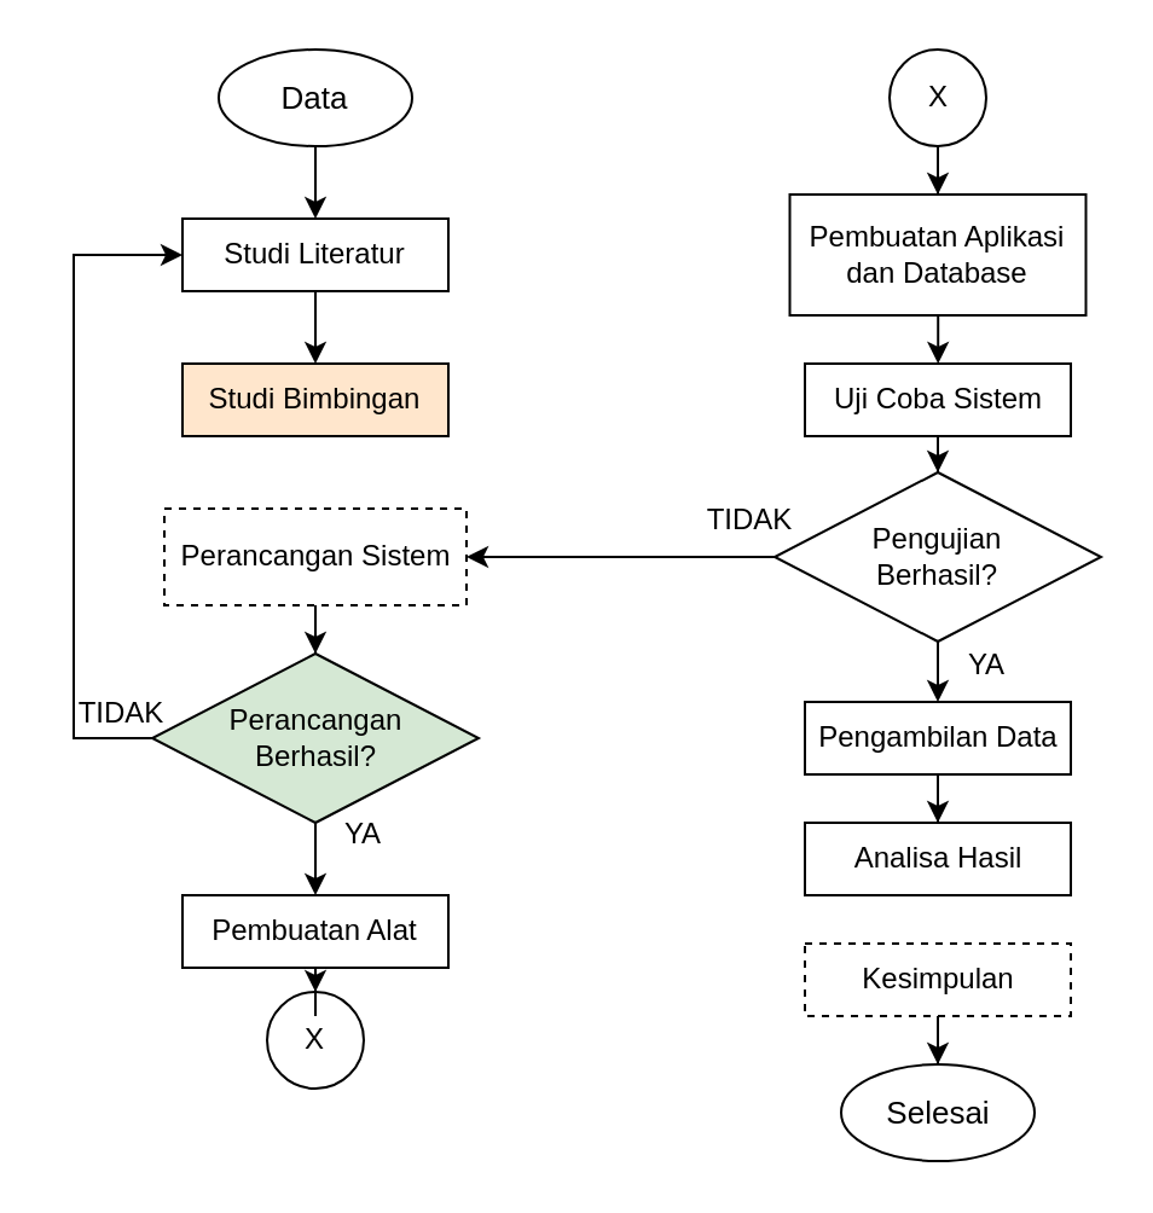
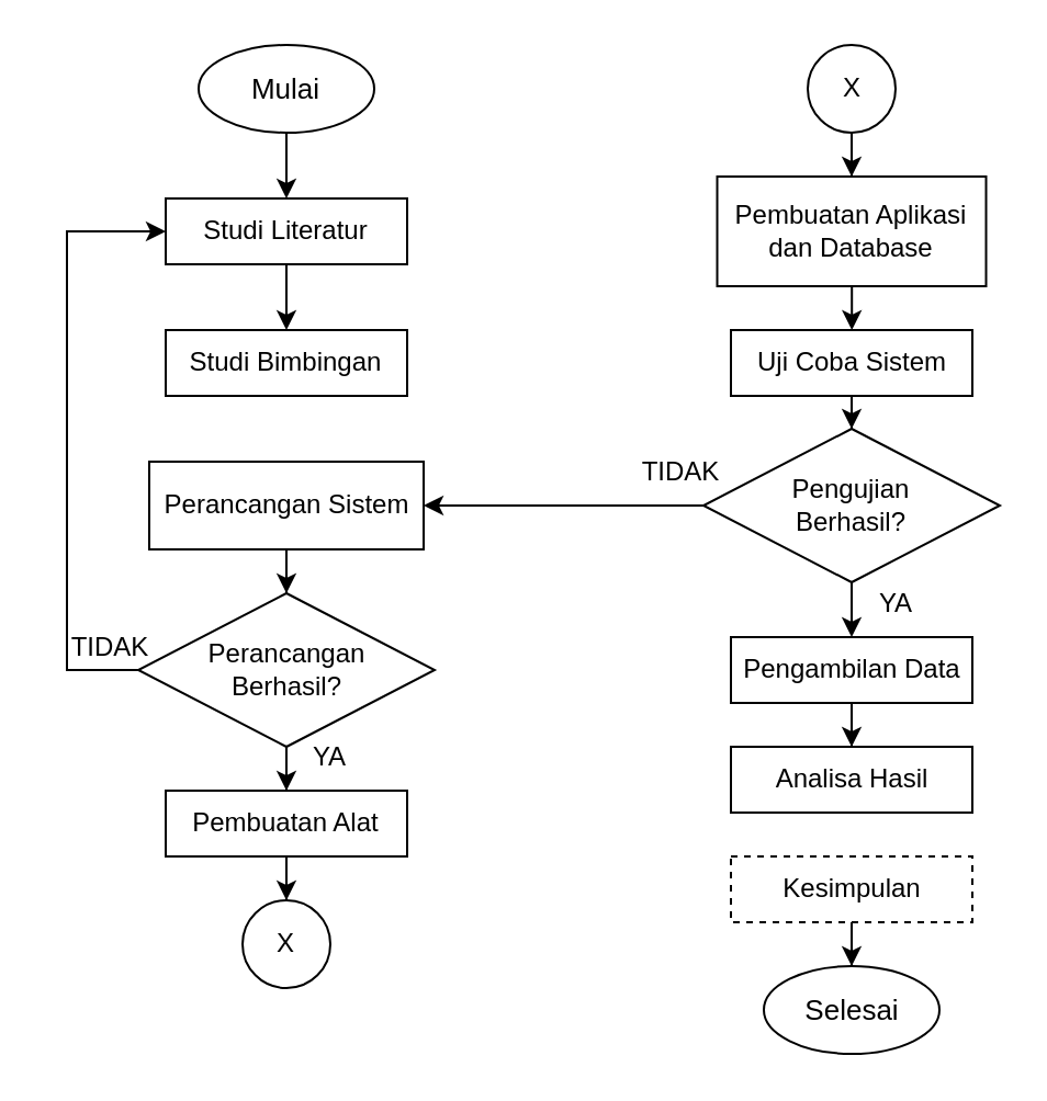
- <mxCell id="3" value="&lt;font style=&quot;font-size: 13px;&quot; color=&quot;#000000&quot;&gt;Data&lt;/font&gt;" style="ellipse;whiteSpace=wrap;html=1;fillColor=#FFFFFF;strokeColor=#000000;" parent="1" vertex="1"><mxGeometry x="90" y="20" width="80" height="40" as="geometry" /></mxCell>
+ <mxCell id="3" value="&lt;font style=&quot;font-size: 13px;&quot; color=&quot;#000000&quot;&gt;Mulai&lt;/font&gt;" style="ellipse;whiteSpace=wrap;html=1;fillColor=#FFFFFF;strokeColor=#000000;" parent="1" vertex="1"><mxGeometry x="90" y="20" width="80" height="40" as="geometry" /></mxCell>
- <mxCell id="6" value="&lt;font color=&quot;#000000&quot;&gt;Studi Bimbingan&lt;/font&gt;" style="rounded=0;whiteSpace=wrap;html=1;strokeColor=#000000;fillColor=#ffe6cc;" parent="1" vertex="1"><mxGeometry x="75" y="150" width="110" height="30" as="geometry" /></mxCell>
+ <mxCell id="6" value="&lt;font color=&quot;#000000&quot;&gt;Studi Bimbingan&lt;/font&gt;" style="rounded=0;whiteSpace=wrap;html=1;strokeColor=#000000;fillColor=#FFFFFF;" parent="1" vertex="1"><mxGeometry x="75" y="150" width="110" height="30" as="geometry" /></mxCell>
- <mxCell id="8" value="&lt;font color=&quot;#000000&quot;&gt;Perancangan Sistem&lt;/font&gt;" style="rounded=0;whiteSpace=wrap;html=1;strokeColor=#000000;fillColor=#FFFFFF;dashed=1;" parent="1" vertex="1"><mxGeometry x="67.5" y="210" width="125" height="40" as="geometry" /></mxCell>
+ <mxCell id="8" value="&lt;font color=&quot;#000000&quot;&gt;Perancangan Sistem&lt;/font&gt;" style="rounded=0;whiteSpace=wrap;html=1;strokeColor=#000000;fillColor=#FFFFFF;" parent="1" vertex="1"><mxGeometry x="67.5" y="210" width="125" height="40" as="geometry" /></mxCell>
- <mxCell id="11" value="&lt;font color=&quot;#000000&quot;&gt;Perancangan &lt;br&gt;Berhasil?&lt;/font&gt;" style="rhombus;whiteSpace=wrap;html=1;fillColor=#d5e8d4;strokeColor=#000000;" parent="1" vertex="1"><mxGeometry x="62.5" y="270" width="135" height="70" as="geometry" /></mxCell>
+ <mxCell id="11" value="&lt;font color=&quot;#000000&quot;&gt;Perancangan &lt;br&gt;Berhasil?&lt;/font&gt;" style="rhombus;whiteSpace=wrap;html=1;fillColor=#FFFFFF;strokeColor=#000000;" parent="1" vertex="1"><mxGeometry x="62.5" y="270" width="135" height="70" as="geometry" /></mxCell>
- <mxCell id="18" value="&lt;font color=&quot;#000000&quot;&gt;Pembuatan Alat&lt;/font&gt;" style="rounded=0;whiteSpace=wrap;html=1;strokeColor=#000000;fillColor=#FFFFFF;" vertex="1" parent="1"><mxGeometry x="75" y="370" width="110" height="30" as="geometry" /></mxCell>
+ <mxCell id="18" value="&lt;font color=&quot;#000000&quot;&gt;Pembuatan Alat&lt;/font&gt;" style="rounded=0;whiteSpace=wrap;html=1;strokeColor=#000000;fillColor=#FFFFFF;" vertex="1" parent="1"><mxGeometry x="75" y="360" width="110" height="30" as="geometry" /></mxCell>
